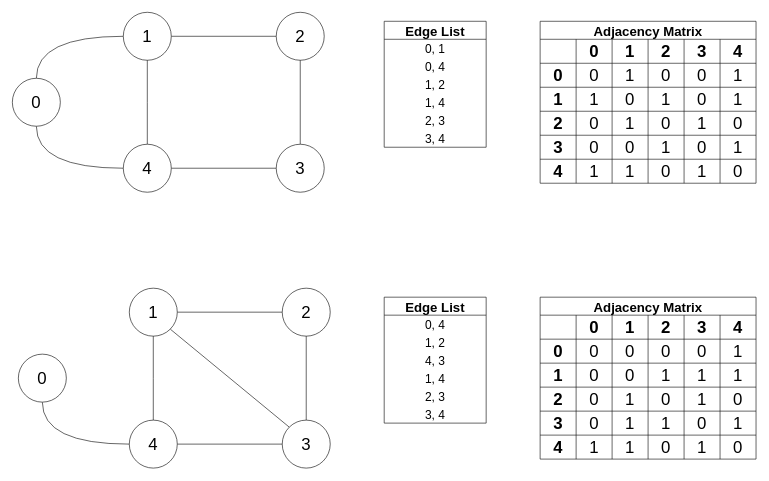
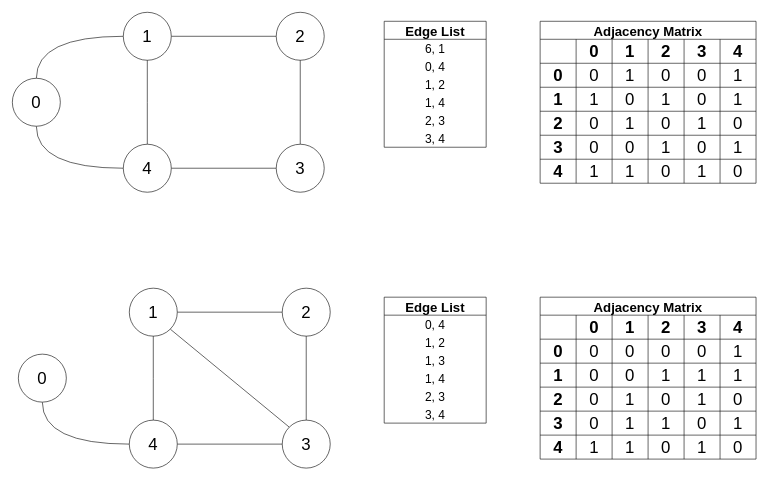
- <mxCell id="111" value="0, 1" style="text;strokeColor=none;fillColor=none;align=center;verticalAlign=middle;spacingLeft=4;spacingRight=4;overflow=hidden;points=[[0,0.5],[1,0.5]];portConstraint=eastwest;rotatable=0;fontColor=#000000;fontSize=20;" vertex="1" parent="110"><mxGeometry y="30" width="170" height="30" as="geometry" /></mxCell>
+ <mxCell id="111" value="6, 1" style="text;strokeColor=none;fillColor=none;align=center;verticalAlign=middle;spacingLeft=4;spacingRight=4;overflow=hidden;points=[[0,0.5],[1,0.5]];portConstraint=eastwest;rotatable=0;fontColor=#000000;fontSize=20;" vertex="1" parent="110"><mxGeometry y="30" width="170" height="30" as="geometry" /></mxCell>
- <mxCell id="120" value="4, 3" style="text;strokeColor=none;fillColor=none;align=center;verticalAlign=middle;spacingLeft=4;spacingRight=4;overflow=hidden;points=[[0,0.5],[1,0.5]];portConstraint=eastwest;rotatable=0;fontColor=#000000;fontSize=20;" vertex="1" parent="117"><mxGeometry y="90" width="170" height="30" as="geometry" /></mxCell>
+ <mxCell id="120" value="1, 3" style="text;strokeColor=none;fillColor=none;align=center;verticalAlign=middle;spacingLeft=4;spacingRight=4;overflow=hidden;points=[[0,0.5],[1,0.5]];portConstraint=eastwest;rotatable=0;fontColor=#000000;fontSize=20;" vertex="1" parent="117"><mxGeometry y="90" width="170" height="30" as="geometry" /></mxCell>
